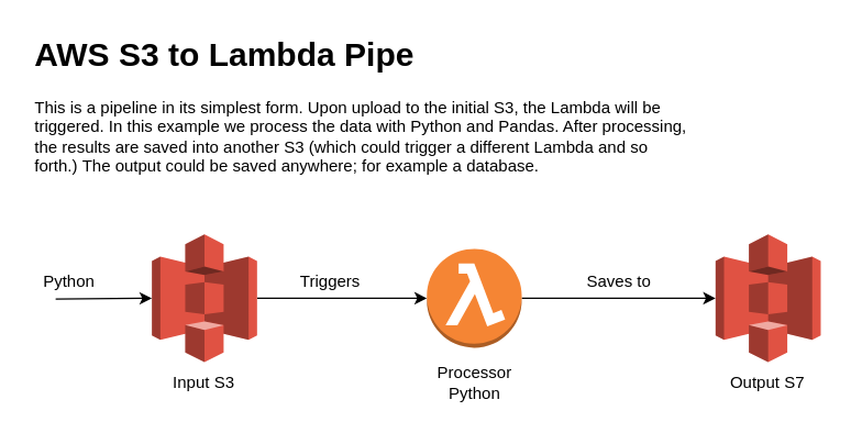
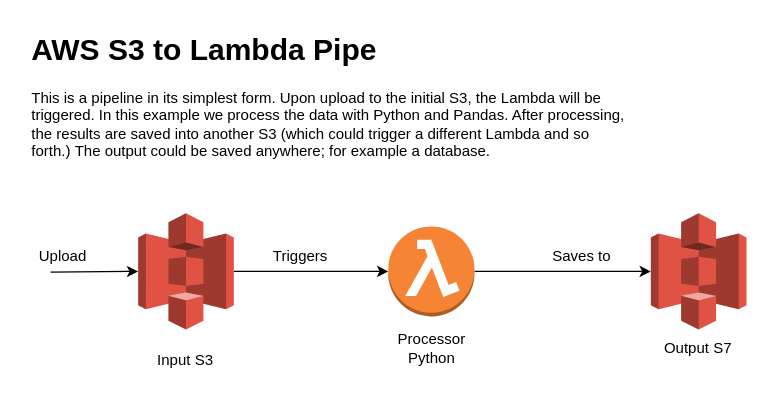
- <mxCell id="14" value="Python" style="text;html=1;strokeColor=none;fillColor=none;align=center;verticalAlign=middle;whiteSpace=wrap;rounded=0;" vertex="1" parent="1"><mxGeometry x="20" y="190" width="60" height="30" as="geometry" /></mxCell>
+ <mxCell id="14" value="Upload" style="text;html=1;strokeColor=none;fillColor=none;align=center;verticalAlign=middle;whiteSpace=wrap;rounded=0;" vertex="1" parent="1"><mxGeometry x="20" y="190" width="60" height="30" as="geometry" /></mxCell>
- <mxCell id="12" value="Saves to" style="text;html=1;strokeColor=none;fillColor=none;align=center;verticalAlign=middle;whiteSpace=wrap;rounded=0;" vertex="1" parent="1"><mxGeometry x="420" y="190" width="60" height="30" as="geometry" /></mxCell>
+ <mxCell id="12" value="Saves to" style="text;html=1;strokeColor=none;fillColor=none;align=center;verticalAlign=middle;whiteSpace=wrap;rounded=0;" vertex="1" parent="1"><mxGeometry x="435" y="190" width="60" height="30" as="geometry" /></mxCell>
- <mxCell id="8" value="Input S3" style="text;html=1;strokeColor=none;fillColor=none;align=center;verticalAlign=middle;whiteSpace=wrap;rounded=0;" vertex="1" parent="1"><mxGeometry x="118.25" y="263" width="60" height="30" as="geometry" /></mxCell>
+ <mxCell id="8" value="Input S3" style="text;html=1;strokeColor=none;fillColor=none;align=center;verticalAlign=middle;whiteSpace=wrap;rounded=0;" vertex="1" parent="1"><mxGeometry x="118.25" y="273" width="60" height="30" as="geometry" /></mxCell>
